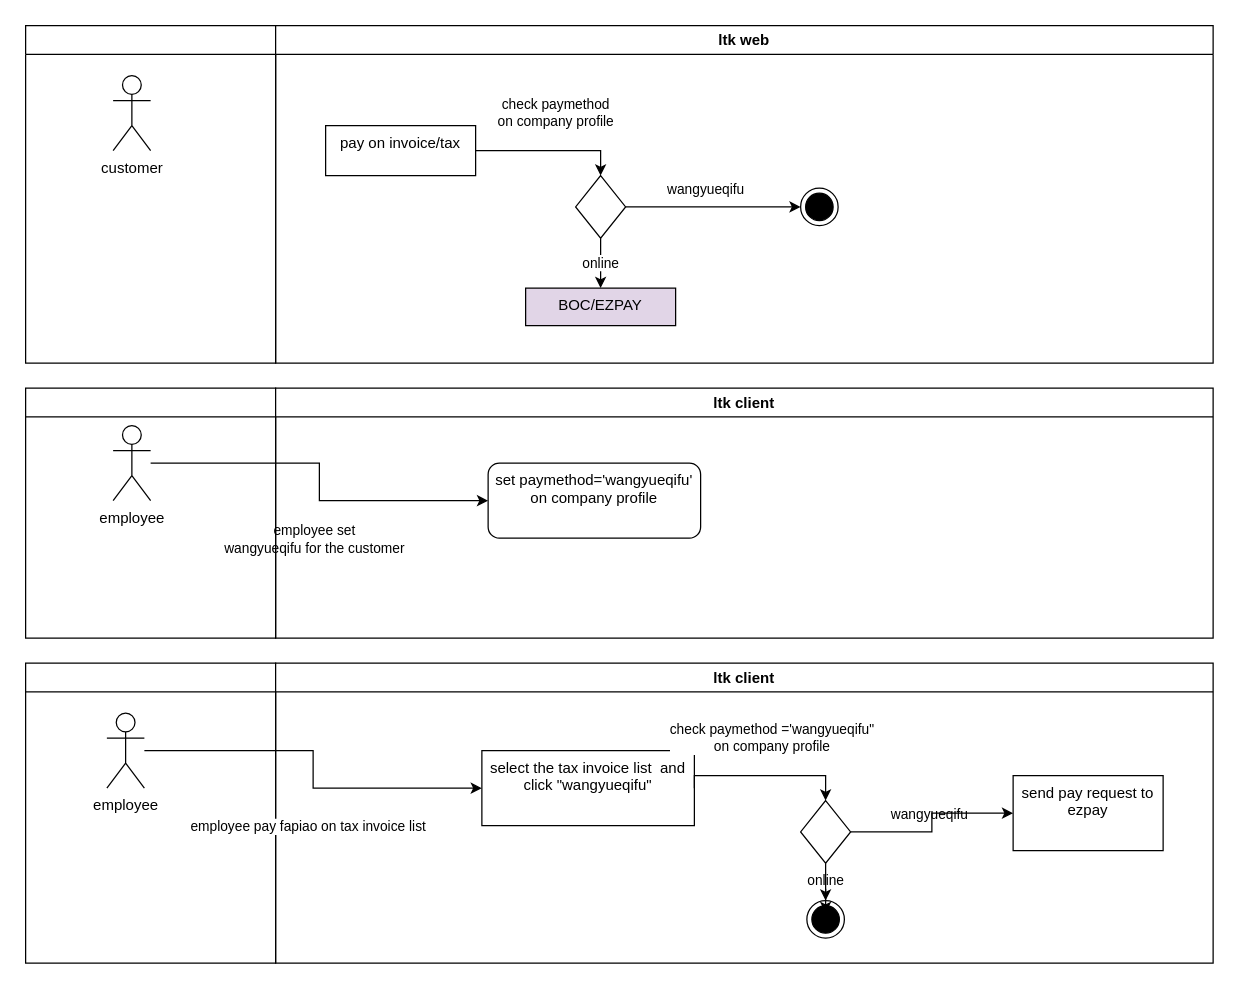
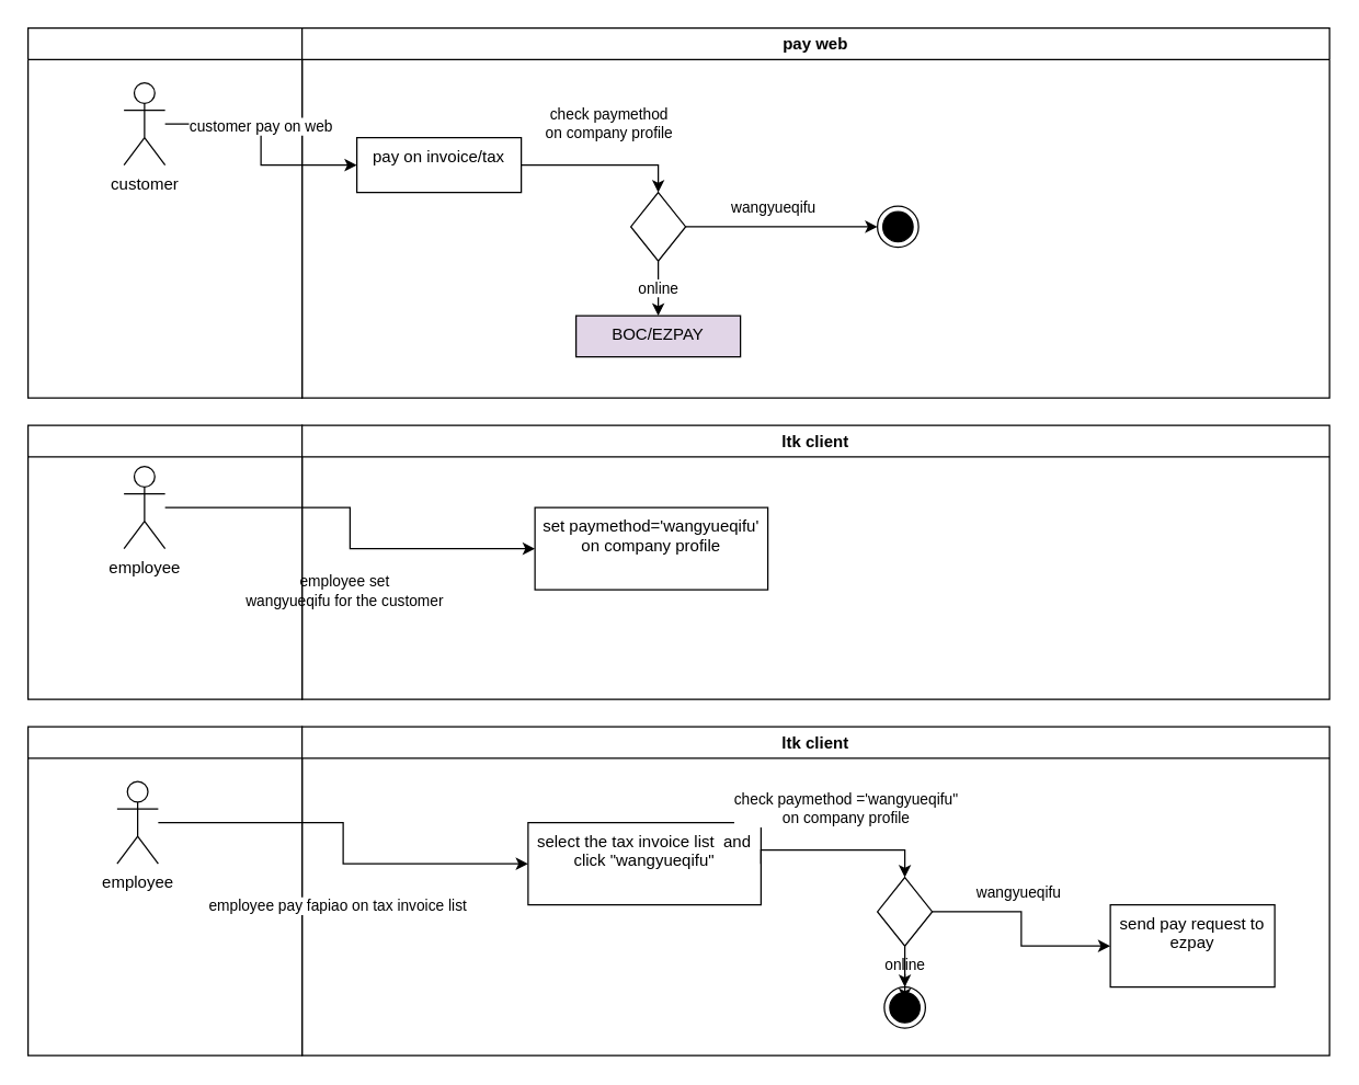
- <mxCell id="4" value="ltk web" style="swimlane;whiteSpace=wrap;html=1;startSize=23;" parent="1" vertex="1"><mxGeometry x="220" y="20" width="750" height="270" as="geometry" /></mxCell>
+ <mxCell id="4" value="pay web" style="swimlane;whiteSpace=wrap;html=1;startSize=23;" parent="1" vertex="1"><mxGeometry x="220" y="20" width="750" height="270" as="geometry" /></mxCell>
+ <mxCell id="14" value="" style="edgeStyle=orthogonalEdgeStyle;rounded=0;orthogonalLoop=1;jettySize=auto;html=1;" parent="1" source="3" target="6" edge="1"><mxGeometry relative="1" as="geometry" /></mxCell>
+ <mxCell id="15" value="customer pay on web" style="edgeLabel;html=1;align=center;verticalAlign=middle;resizable=0;points=[];" parent="14" vertex="1" connectable="0"><mxGeometry x="-0.165" y="-1" relative="1" as="geometry"><mxPoint as="offset" /></mxGeometry></mxCell>
- <mxCell id="21" value="set paymethod='wangyueqifu' on company profile" style="whiteSpace=wrap;html=1;verticalAlign=top;rounded=1;" parent="20" vertex="1"><mxGeometry x="170" y="60" width="170" height="60" as="geometry" /></mxCell>
+ <mxCell id="21" value="set paymethod='wangyueqifu' on company profile" style="whiteSpace=wrap;html=1;verticalAlign=top;" parent="20" vertex="1"><mxGeometry x="170" y="60" width="170" height="60" as="geometry" /></mxCell>
- <mxCell id="35" value="send pay request to ezpay" style="whiteSpace=wrap;html=1;verticalAlign=top;" parent="1" vertex="1"><mxGeometry x="810" y="620" width="120" height="60" as="geometry" /></mxCell>
+ <mxCell id="35" value="send pay request to ezpay" style="whiteSpace=wrap;html=1;verticalAlign=top;" parent="1" vertex="1"><mxGeometry x="810" y="660" width="120" height="60" as="geometry" /></mxCell>
